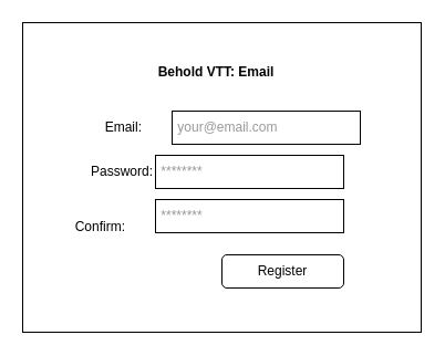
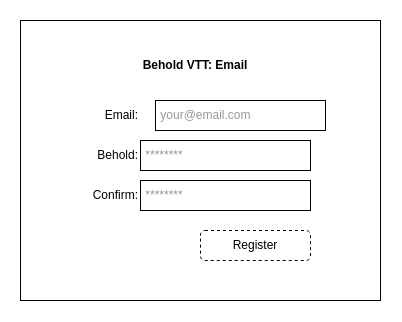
- <mxCell id="4" value="Email:" style="text;html=1;align=right;verticalAlign=middle;whiteSpace=wrap;rounded=0;" vertex="1" parent="1"><mxGeometry x="60" y="100" width="70" height="30" as="geometry" /></mxCell>
+ <mxCell id="4" value="Email:" style="text;html=1;align=right;verticalAlign=middle;whiteSpace=wrap;rounded=0;" vertex="1" parent="1"><mxGeometry x="70" y="100" width="70" height="30" as="geometry" /></mxCell>
- <mxCell id="6" value="Password:" style="text;html=1;align=right;verticalAlign=middle;whiteSpace=wrap;rounded=0;" vertex="1" parent="1"><mxGeometry x="70" y="140" width="70" height="30" as="geometry" /></mxCell>
+ <mxCell id="6" value="Behold:" style="text;html=1;align=right;verticalAlign=middle;whiteSpace=wrap;rounded=0;" vertex="1" parent="1"><mxGeometry x="70" y="140" width="70" height="30" as="geometry" /></mxCell>
- <mxCell id="9" value="Confirm:" style="text;html=1;align=right;verticalAlign=middle;whiteSpace=wrap;rounded=0;" vertex="1" parent="1"><mxGeometry x="45" y="190" width="70" height="30" as="geometry" /></mxCell>
+ <mxCell id="9" value="Confirm:" style="text;html=1;align=right;verticalAlign=middle;whiteSpace=wrap;rounded=0;" vertex="1" parent="1"><mxGeometry x="70" y="180" width="70" height="30" as="geometry" /></mxCell>
- <mxCell id="8" value="Register" style="rounded=1;whiteSpace=wrap;html=1;" vertex="1" parent="1"><mxGeometry x="200" y="230" width="110" height="30" as="geometry" /></mxCell>
+ <mxCell id="8" value="Register" style="rounded=1;whiteSpace=wrap;html=1;dashed=1;" vertex="1" parent="1"><mxGeometry x="200" y="230" width="110" height="30" as="geometry" /></mxCell>
